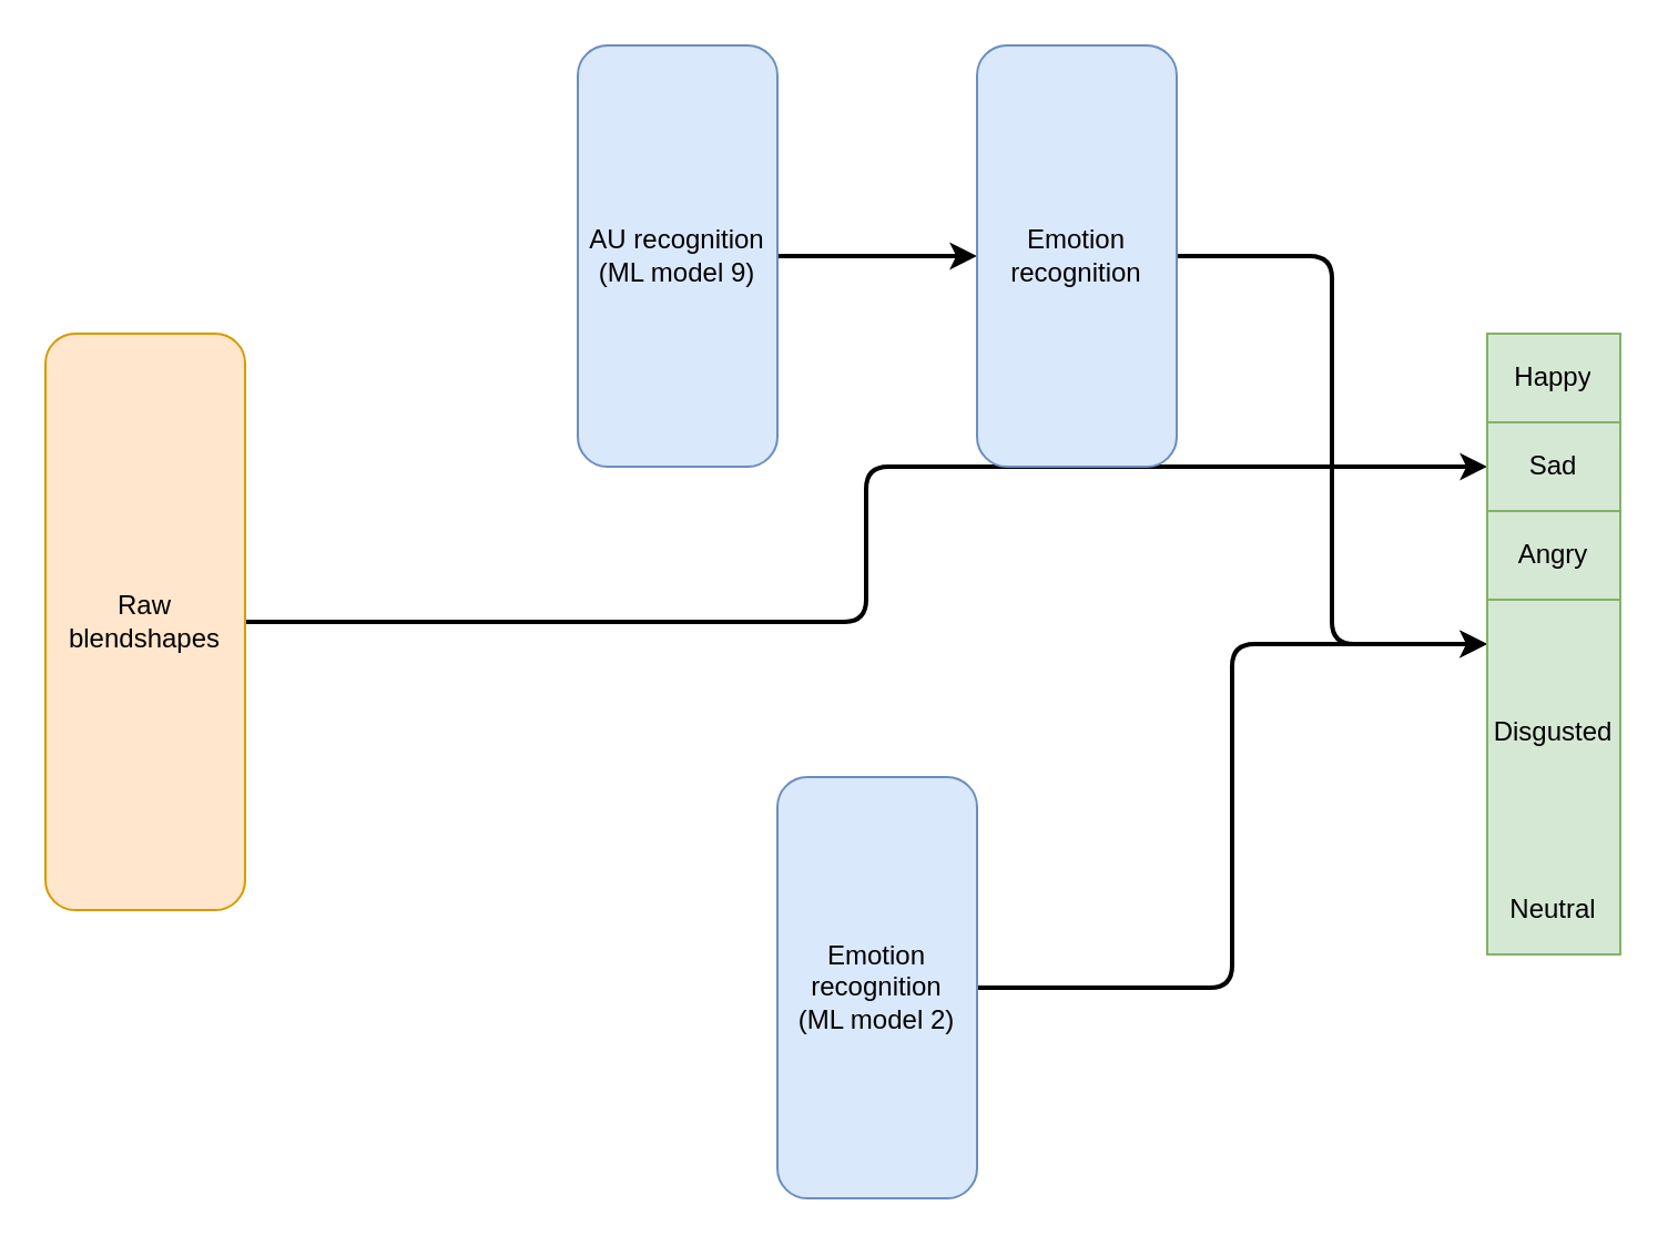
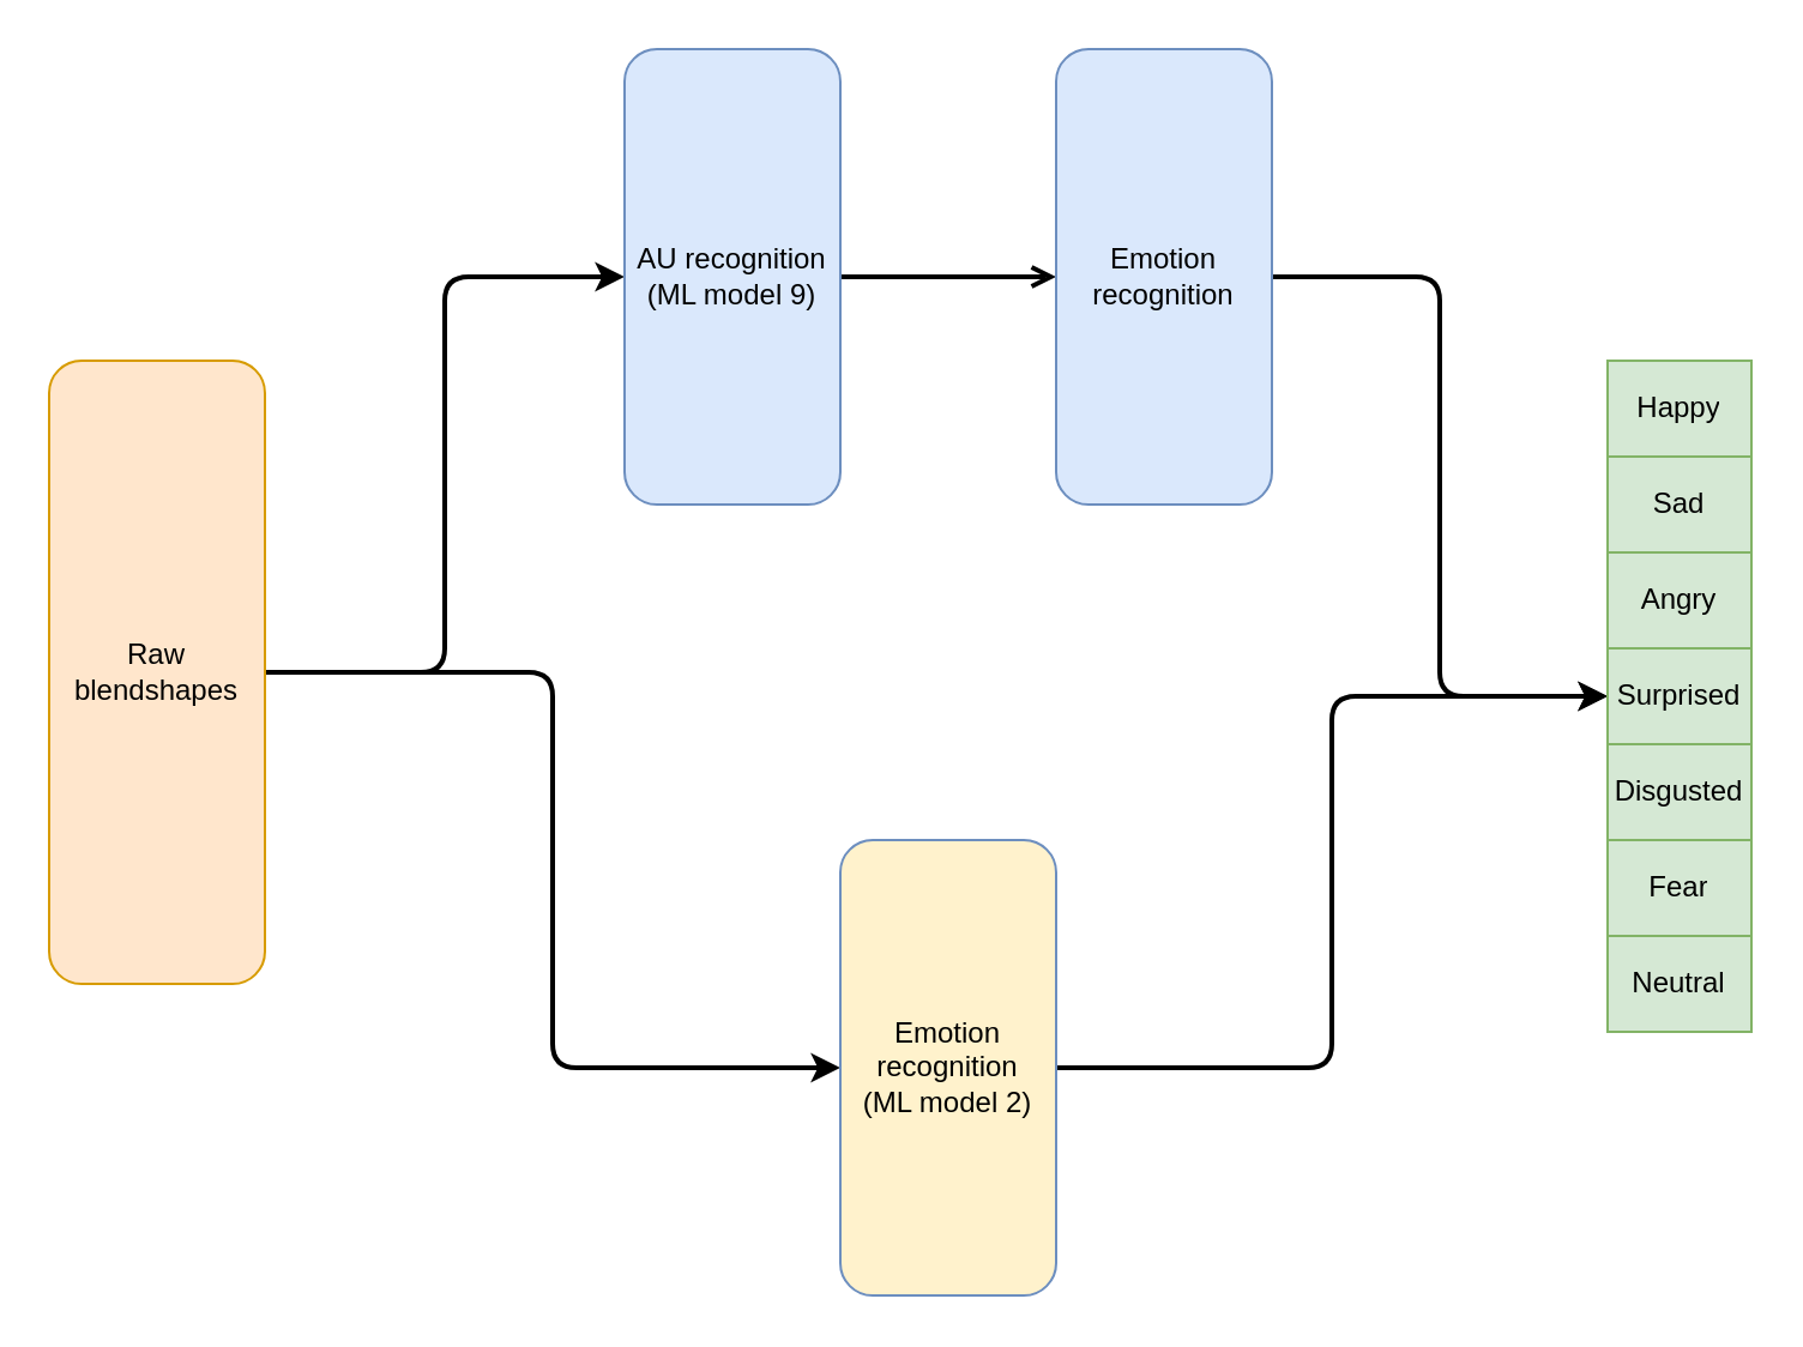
- <mxCell id="5" style="edgeStyle=orthogonalEdgeStyle;orthogonalLoop=1;jettySize=auto;html=1;exitX=1;exitY=0.5;exitDx=0;exitDy=0;entryX=0;entryY=0.5;entryDx=0;entryDy=0;strokeWidth=2;" edge="1" parent="1" source="6" target="8"><mxGeometry relative="1" as="geometry" /></mxCell>
+ <mxCell id="5" style="edgeStyle=orthogonalEdgeStyle;orthogonalLoop=1;jettySize=auto;html=1;exitX=1;exitY=0.5;exitDx=0;exitDy=0;entryX=0;entryY=0.5;entryDx=0;entryDy=0;strokeWidth=2;endArrow=open;" edge="1" parent="1" source="6" target="8"><mxGeometry relative="1" as="geometry" /></mxCell>
+ <mxCell id="2" style="edgeStyle=orthogonalEdgeStyle;orthogonalLoop=1;jettySize=auto;html=1;exitX=1;exitY=0.5;exitDx=0;exitDy=0;entryX=0;entryY=0.5;entryDx=0;entryDy=0;strokeWidth=2;" edge="1" parent="1" source="4" target="6"><mxGeometry relative="1" as="geometry" /></mxCell>
- <mxCell id="3" style="edgeStyle=orthogonalEdgeStyle;orthogonalLoop=1;jettySize=auto;html=1;exitX=1;exitY=0.5;exitDx=0;exitDy=0;strokeWidth=2;shadow=0;" edge="1" parent="1" source="4" target="15"><mxGeometry relative="1" as="geometry" /></mxCell>
+ <mxCell id="3" style="edgeStyle=orthogonalEdgeStyle;orthogonalLoop=1;jettySize=auto;html=1;exitX=1;exitY=0.5;exitDx=0;exitDy=0;strokeWidth=2;shadow=0;" edge="1" parent="1" source="4" target="10"><mxGeometry relative="1" as="geometry" /></mxCell>
+ <mxCell id="19" value="Surprised" style="shape=partialRectangle;html=1;whiteSpace=wrap;connectable=0;overflow=hidden;fillColor=none;top=0;left=0;bottom=0;right=0;pointerEvents=1;rounded=1;" vertex="1" parent="18"><mxGeometry width="60" height="40" as="geometry"><mxRectangle width="60" height="40" as="alternateBounds" /></mxGeometry></mxCell>
+ <mxCell id="23" value="Fear" style="shape=partialRectangle;html=1;whiteSpace=wrap;connectable=0;overflow=hidden;fillColor=none;top=0;left=0;bottom=0;right=0;pointerEvents=1;rounded=1;" vertex="1" parent="22"><mxGeometry width="60" height="40" as="geometry"><mxRectangle width="60" height="40" as="alternateBounds" /></mxGeometry></mxCell>
- <mxCell id="10" value="Emotion recognition&lt;br&gt;(ML model 2)" style="whiteSpace=wrap;html=1;fillColor=#dae8fc;strokeColor=#6c8ebf;rounded=1;" vertex="1" parent="1"><mxGeometry x="350" y="350" width="90" height="190" as="geometry" /></mxCell>
+ <mxCell id="10" value="Emotion recognition&lt;br&gt;(ML model 2)" style="whiteSpace=wrap;html=1;fillColor=#fff2cc;strokeColor=#6c8ebf;rounded=1;" vertex="1" parent="1"><mxGeometry x="350" y="350" width="90" height="190" as="geometry" /></mxCell>
